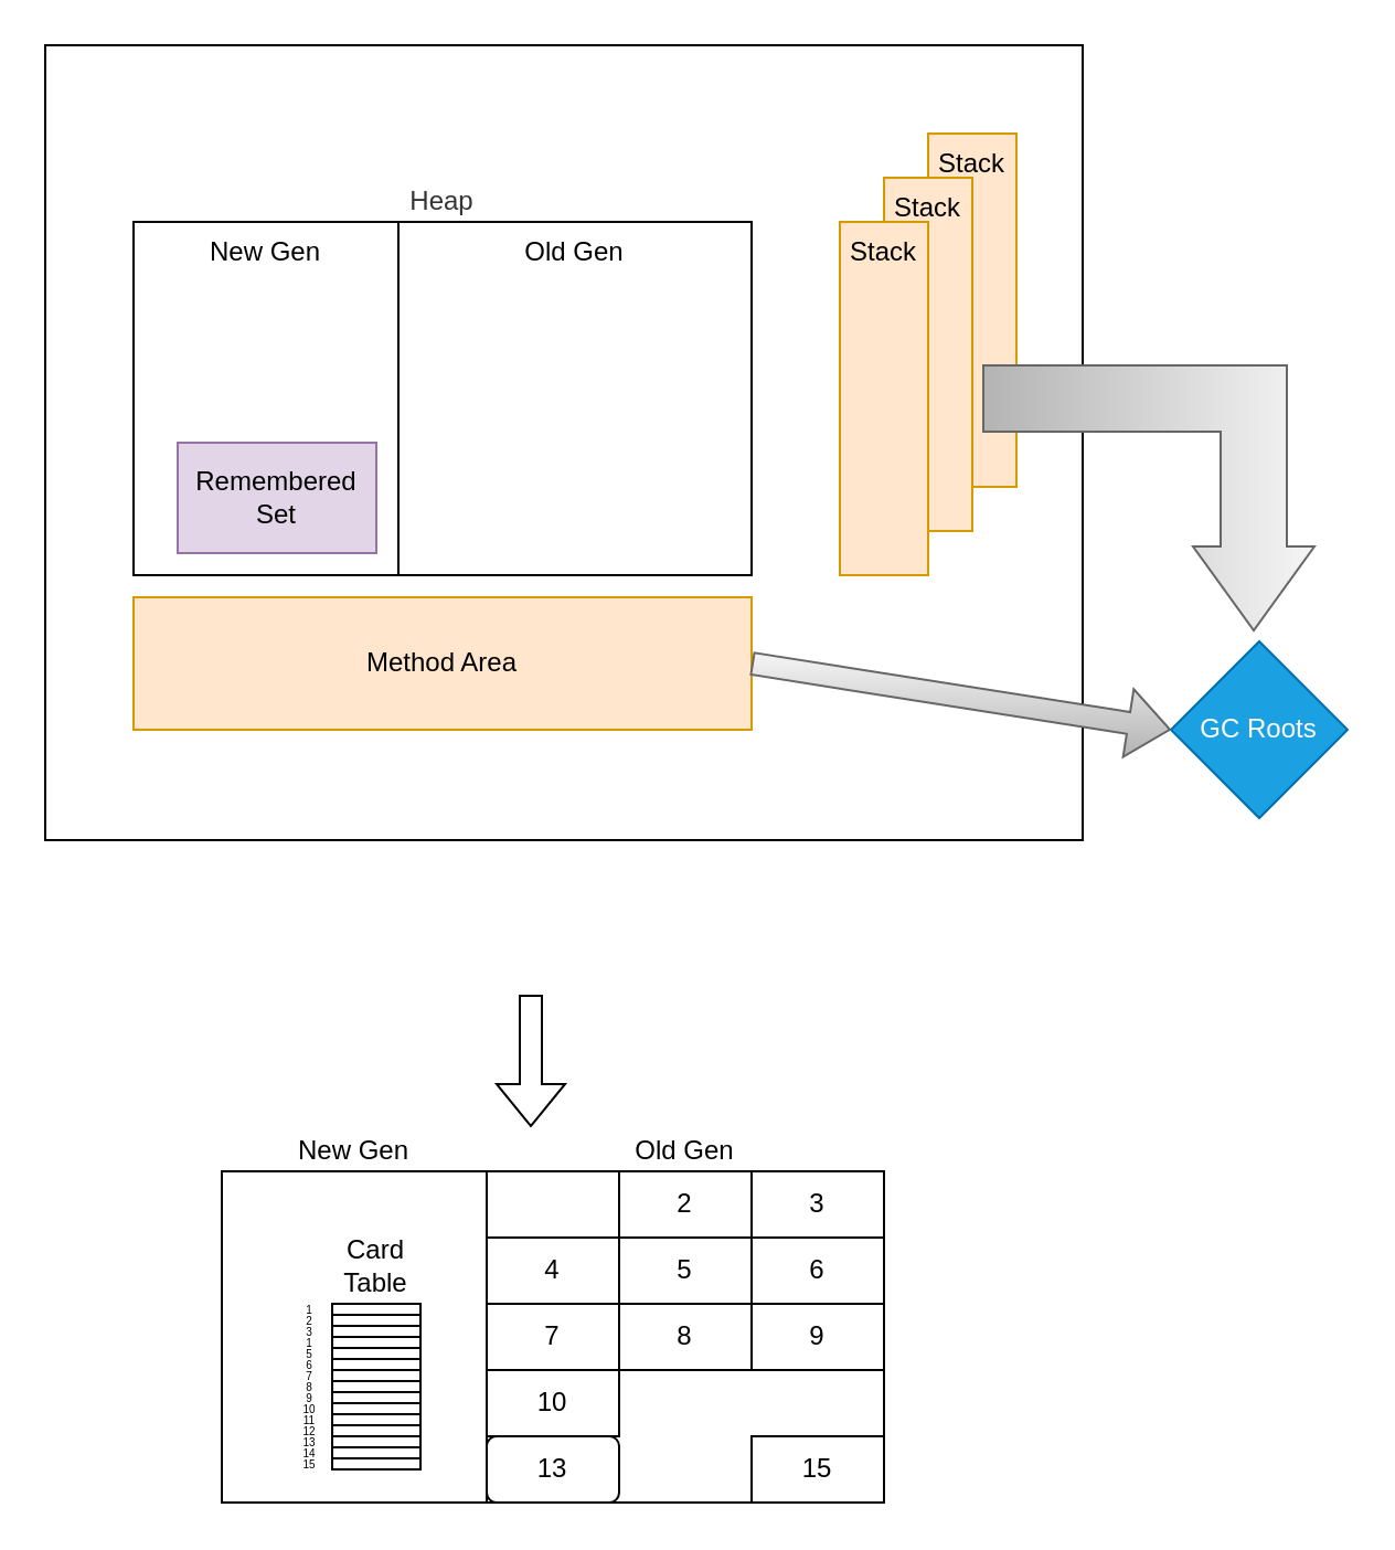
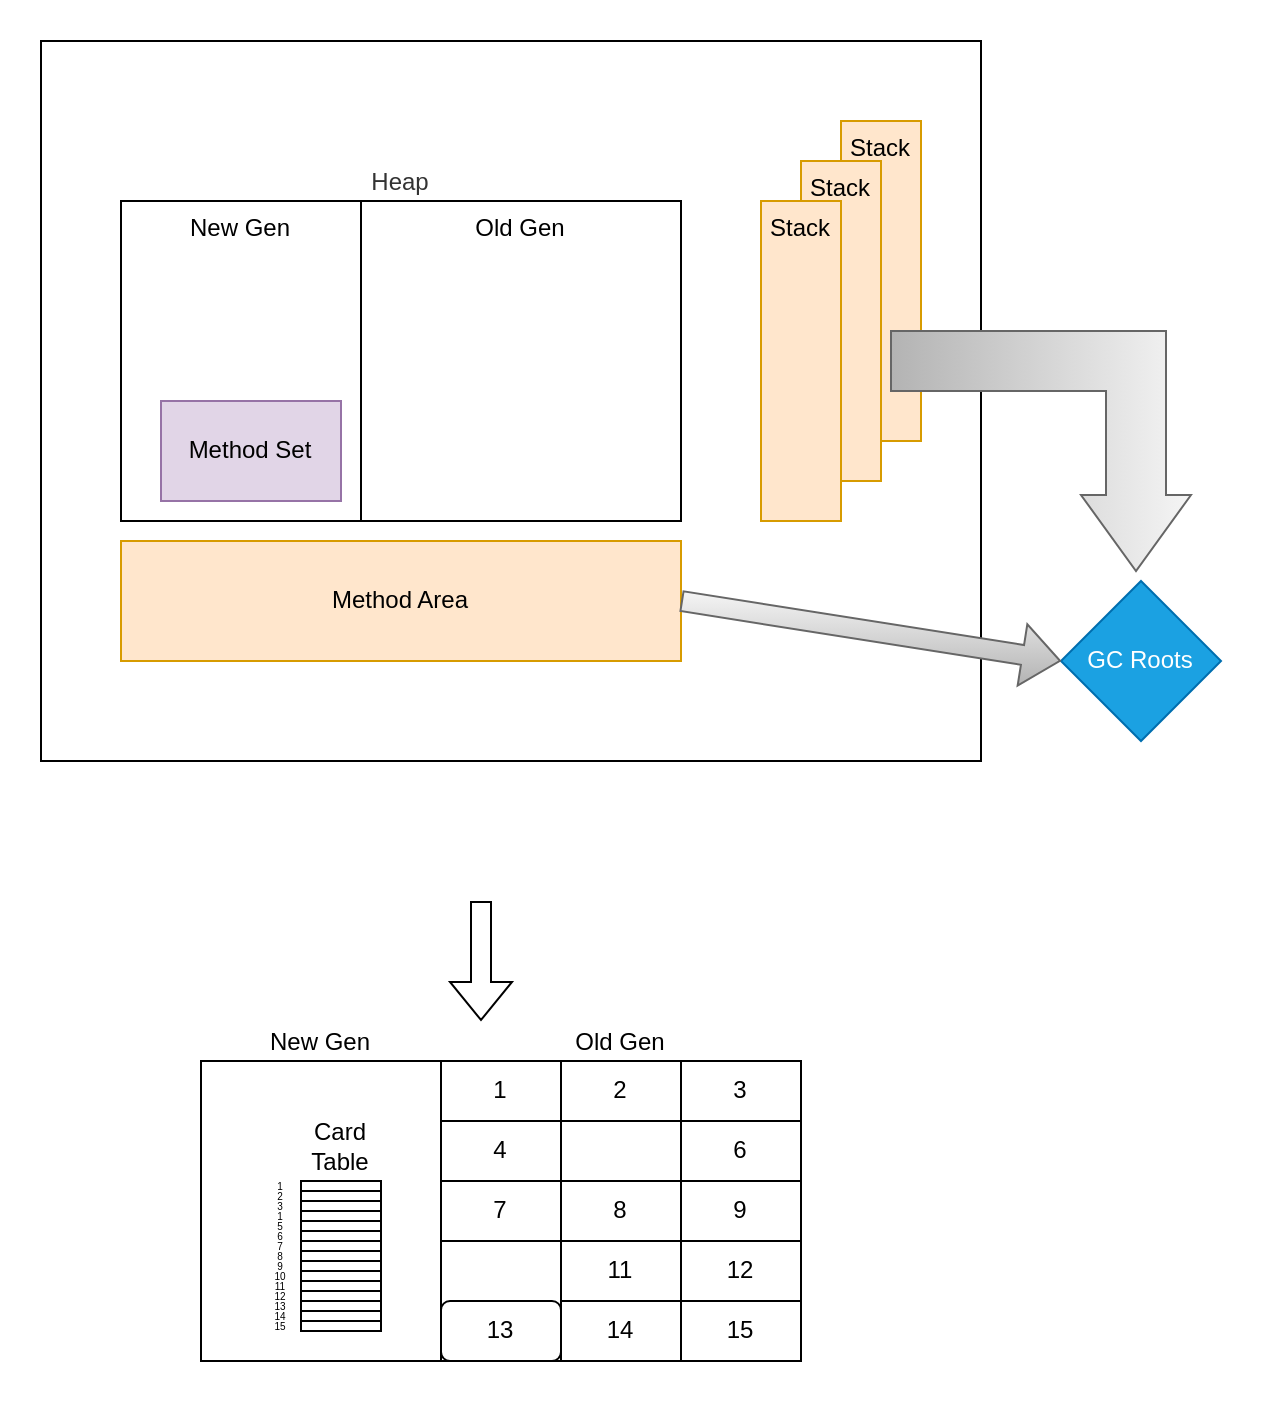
- <mxCell id="13" value="Remembered Set" style="rounded=0;whiteSpace=wrap;html=1;fillColor=#e1d5e7;strokeColor=#9673a6;" vertex="1" parent="1"><mxGeometry x="80" y="200" width="90" height="50" as="geometry" /></mxCell>
+ <mxCell id="13" value="Method Set" style="rounded=0;whiteSpace=wrap;html=1;fillColor=#e1d5e7;strokeColor=#9673a6;" vertex="1" parent="1"><mxGeometry x="80" y="200" width="90" height="50" as="geometry" /></mxCell>
+ <mxCell id="17" value="1" style="rounded=0;whiteSpace=wrap;html=1;" vertex="1" parent="1"><mxGeometry x="220" y="530" width="60" height="30" as="geometry" /></mxCell>
- <mxCell id="21" value="5" style="rounded=0;whiteSpace=wrap;html=1;" vertex="1" parent="1"><mxGeometry x="280" y="560" width="60" height="30" as="geometry" /></mxCell>
- <mxCell id="26" value="10" style="rounded=0;whiteSpace=wrap;html=1;" vertex="1" parent="1"><mxGeometry x="220" y="620" width="60" height="30" as="geometry" /></mxCell>
+ <mxCell id="27" value="11" style="rounded=0;whiteSpace=wrap;html=1;" vertex="1" parent="1"><mxGeometry x="280" y="620" width="60" height="30" as="geometry" /></mxCell>
+ <mxCell id="28" value="12" style="rounded=0;whiteSpace=wrap;html=1;" vertex="1" parent="1"><mxGeometry x="340" y="620" width="60" height="30" as="geometry" /></mxCell>
+ <mxCell id="30" value="14" style="rounded=0;whiteSpace=wrap;html=1;" vertex="1" parent="1"><mxGeometry x="280" y="650" width="60" height="30" as="geometry" /></mxCell>
